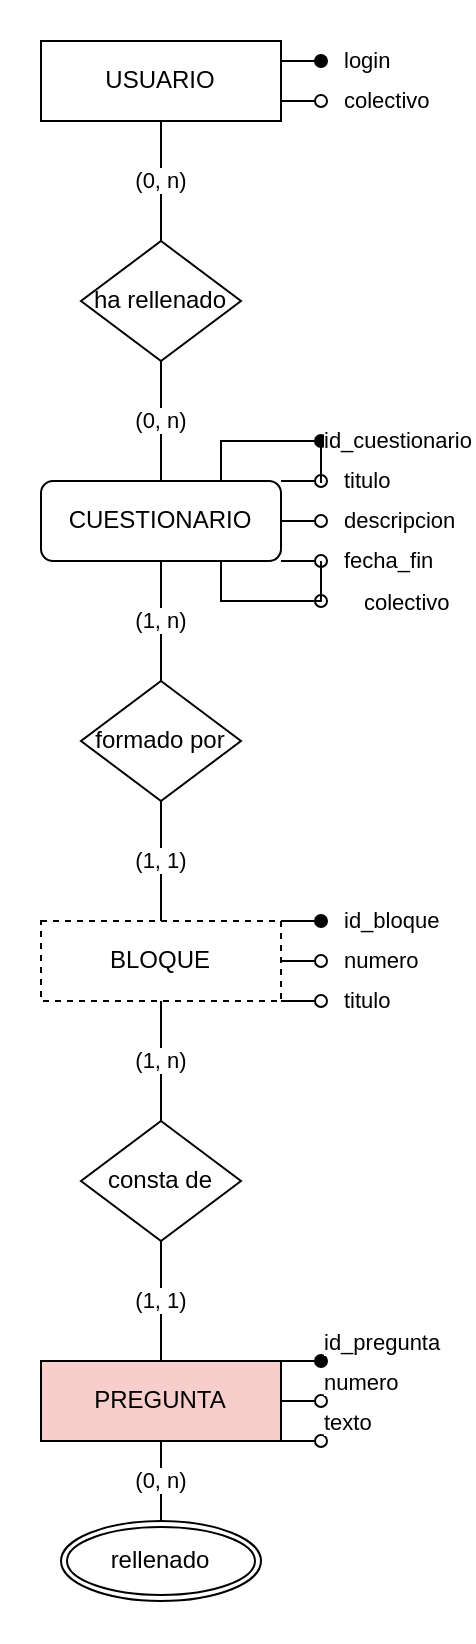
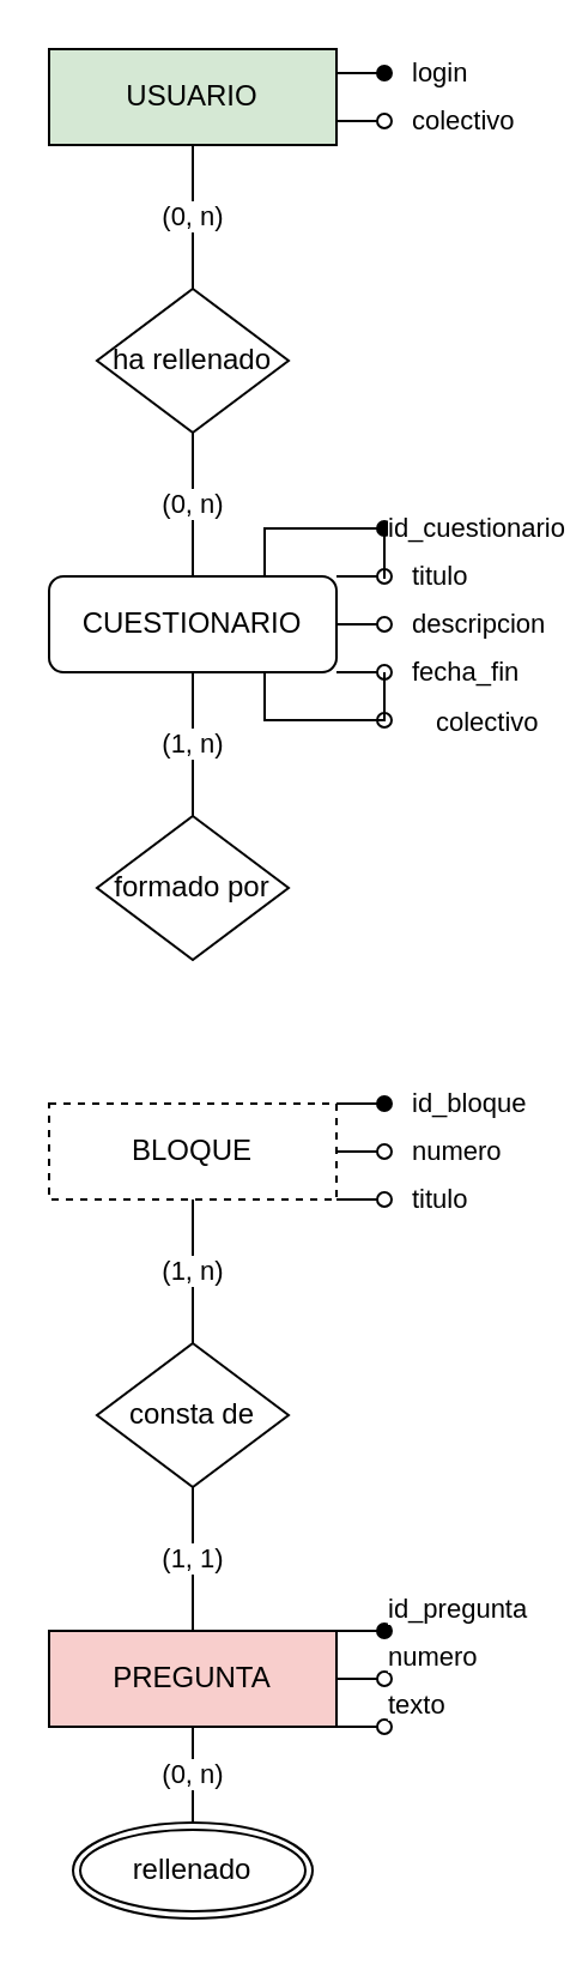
- <mxCell id="5" value="USUARIO" style="whiteSpace=wrap;html=1;align=center;" parent="1" vertex="1"><mxGeometry x="20" y="20" width="120" height="40" as="geometry" /></mxCell>
+ <mxCell id="5" value="USUARIO" style="whiteSpace=wrap;html=1;align=center;fillColor=#d5e8d4;" parent="1" vertex="1"><mxGeometry x="20" y="20" width="120" height="40" as="geometry" /></mxCell>
- <mxCell id="19" value="(1, 1)" style="edgeStyle=none;rounded=0;orthogonalLoop=1;jettySize=auto;html=1;exitX=0.5;exitY=1;exitDx=0;exitDy=0;entryX=0.5;entryY=0;entryDx=0;entryDy=0;startArrow=none;startFill=0;endArrow=none;endFill=0;" parent="1" source="20" target="16" edge="1"><mxGeometry relative="1" as="geometry" /></mxCell>
